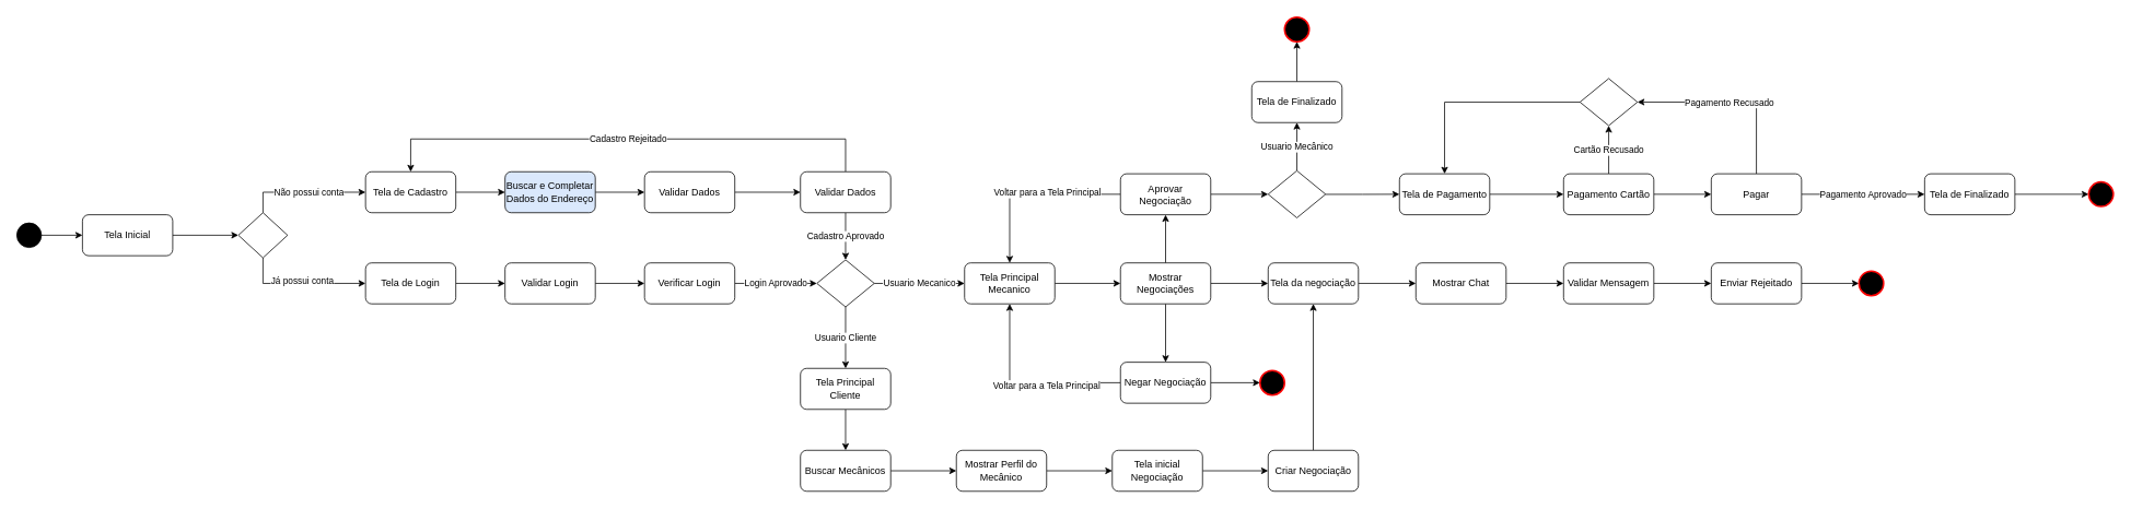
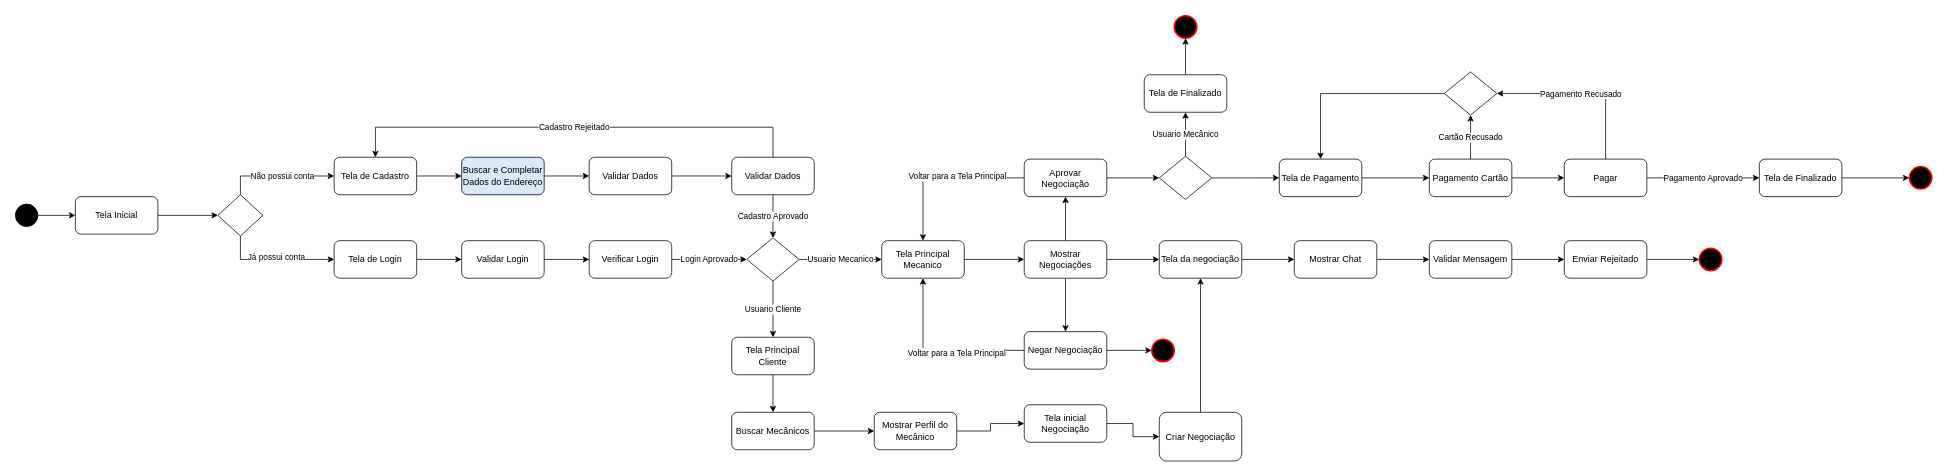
- <mxCell id="55" value="Tela inicial Negociação" style="rounded=1;whiteSpace=wrap;html=1;" vertex="1" parent="1"><mxGeometry x="1355" y="549" width="110" height="50" as="geometry" /></mxCell>
+ <mxCell id="55" value="Tela inicial Negociação" style="rounded=1;whiteSpace=wrap;html=1;" vertex="1" parent="1"><mxGeometry x="1365" y="539" width="110" height="50" as="geometry" /></mxCell>
- <mxCell id="57" value="&lt;span style=&quot;font-family: &amp;#34;helvetica&amp;#34;&quot;&gt;Criar Negociação&lt;/span&gt;" style="rounded=1;whiteSpace=wrap;html=1;" vertex="1" parent="1"><mxGeometry x="1545" y="549" width="110" height="50" as="geometry" /></mxCell>
+ <mxCell id="57" value="&lt;span style=&quot;font-family: &amp;#34;helvetica&amp;#34;&quot;&gt;Criar Negociação&lt;/span&gt;" style="rounded=1;whiteSpace=wrap;html=1;" vertex="1" parent="1"><mxGeometry x="1545" y="549" width="110" height="65" as="geometry" /></mxCell>
